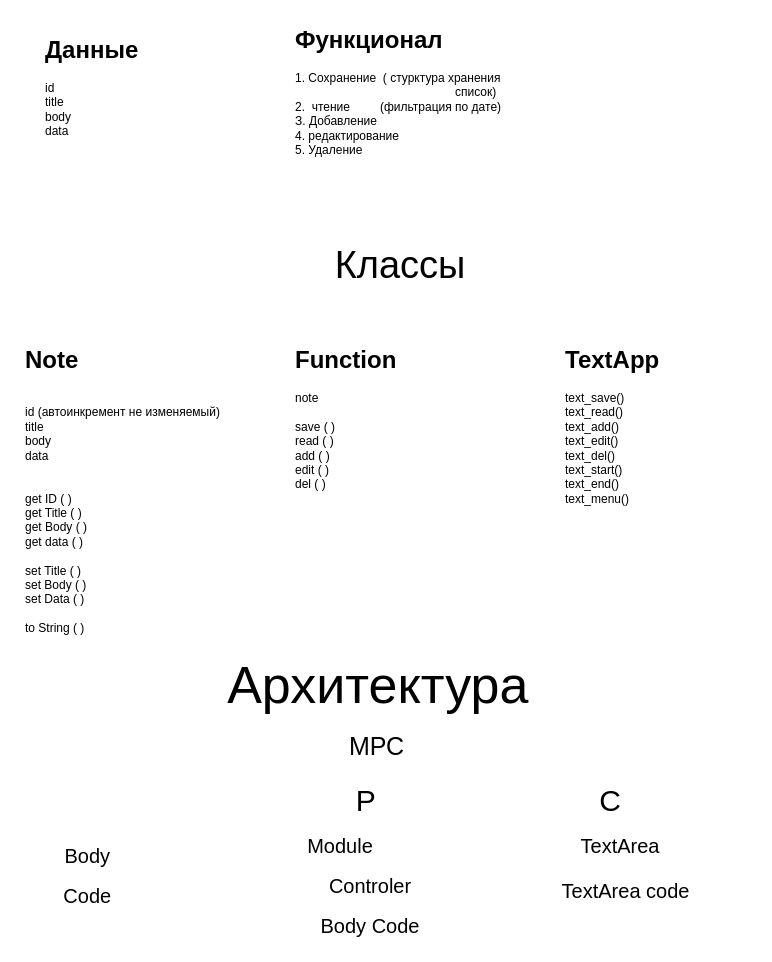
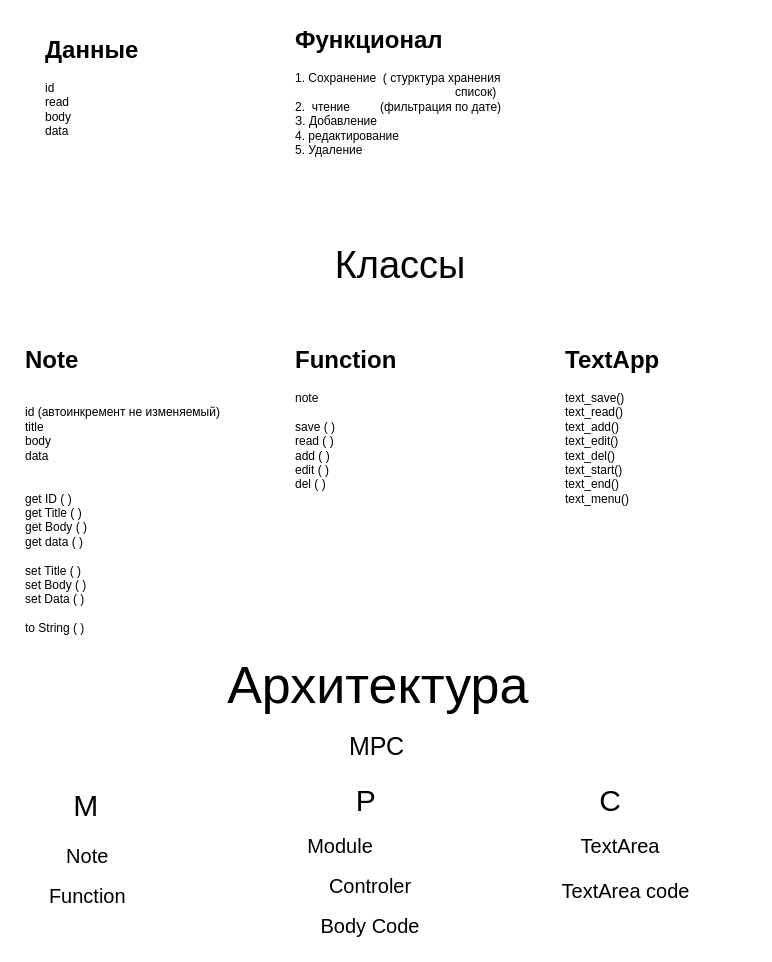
- <mxCell id="7" value="&lt;h1&gt;Данные&lt;/h1&gt;&lt;div&gt;id&lt;/div&gt;&lt;div&gt;title&lt;/div&gt;&lt;div&gt;body&lt;/div&gt;&lt;div&gt;data&amp;nbsp;&lt;/div&gt;" style="text;html=1;strokeColor=none;fillColor=none;spacing=5;spacingTop=-20;whiteSpace=wrap;overflow=hidden;rounded=0;" vertex="1" parent="1"><mxGeometry x="40" y="30" width="190" height="120" as="geometry" /></mxCell>
+ <mxCell id="7" value="&lt;h1&gt;Данные&lt;/h1&gt;&lt;div&gt;id&lt;/div&gt;&lt;div&gt;read&lt;/div&gt;&lt;div&gt;body&lt;/div&gt;&lt;div&gt;data&amp;nbsp;&lt;/div&gt;" style="text;html=1;strokeColor=none;fillColor=none;spacing=5;spacingTop=-20;whiteSpace=wrap;overflow=hidden;rounded=0;" vertex="1" parent="1"><mxGeometry x="40" y="30" width="190" height="120" as="geometry" /></mxCell>
+ <mxCell id="11" value="&lt;font style=&quot;font-size: 30px;&quot;&gt;М&amp;nbsp;&lt;/font&gt;" style="text;html=1;strokeColor=none;fillColor=none;align=center;verticalAlign=middle;whiteSpace=wrap;rounded=0;" vertex="1" parent="1"><mxGeometry x="40" y="780" width="100" height="50" as="geometry" /></mxCell>
- <mxCell id="12" value="&lt;font style=&quot;font-size: 20px;&quot;&gt;Body&amp;nbsp;&lt;/font&gt;" style="text;html=1;strokeColor=none;fillColor=none;align=center;verticalAlign=middle;whiteSpace=wrap;rounded=0;" vertex="1" parent="1"><mxGeometry x="60" y="840" width="60" height="30" as="geometry" /></mxCell>
+ <mxCell id="12" value="&lt;font style=&quot;font-size: 20px;&quot;&gt;Note&amp;nbsp;&lt;/font&gt;" style="text;html=1;strokeColor=none;fillColor=none;align=center;verticalAlign=middle;whiteSpace=wrap;rounded=0;" vertex="1" parent="1"><mxGeometry x="60" y="840" width="60" height="30" as="geometry" /></mxCell>
- <mxCell id="13" value="&lt;font style=&quot;font-size: 20px;&quot;&gt;Code&amp;nbsp;&lt;/font&gt;" style="text;html=1;strokeColor=none;fillColor=none;align=center;verticalAlign=middle;whiteSpace=wrap;rounded=0;" vertex="1" parent="1"><mxGeometry x="60" y="880" width="60" height="30" as="geometry" /></mxCell>
+ <mxCell id="13" value="&lt;font style=&quot;font-size: 20px;&quot;&gt;Function&amp;nbsp;&lt;/font&gt;" style="text;html=1;strokeColor=none;fillColor=none;align=center;verticalAlign=middle;whiteSpace=wrap;rounded=0;" vertex="1" parent="1"><mxGeometry x="60" y="880" width="60" height="30" as="geometry" /></mxCell>
